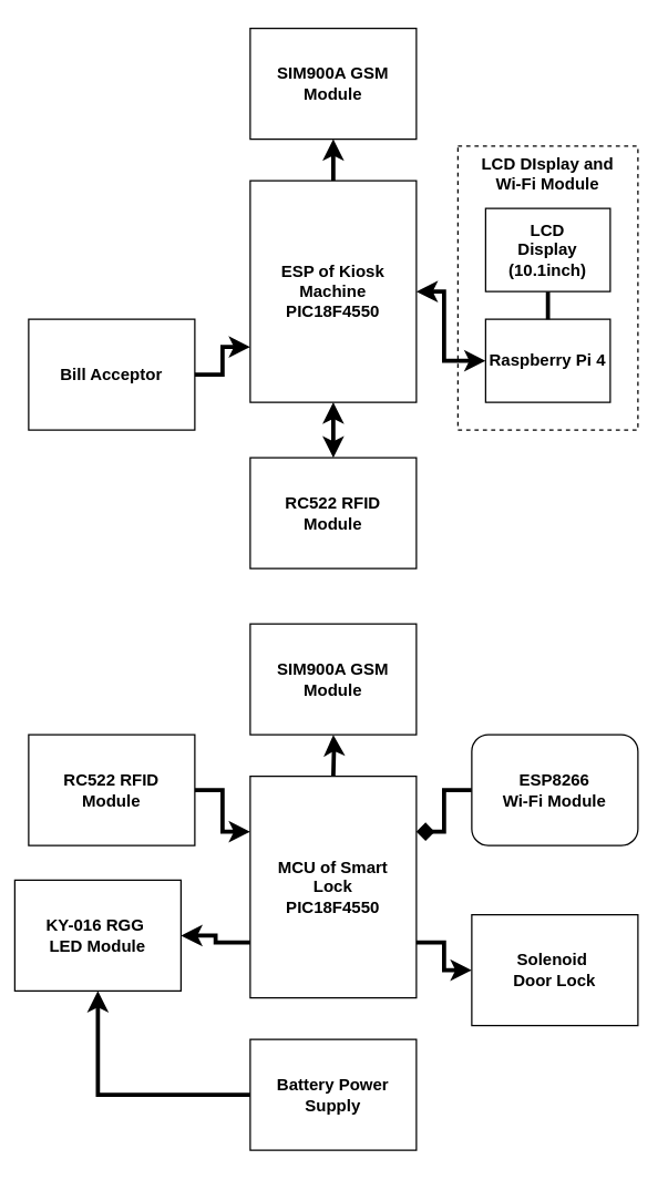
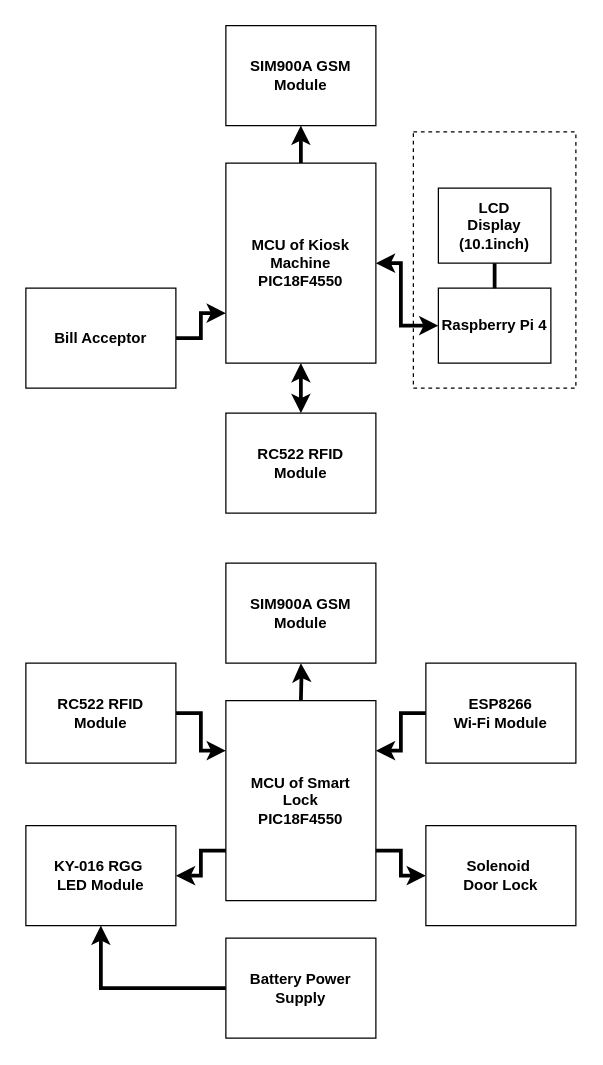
- <mxCell id="10" value="&lt;b&gt;LCD DIsplay and Wi-Fi Module&lt;/b&gt;" style="text;html=1;strokeColor=none;fillColor=none;align=center;verticalAlign=middle;whiteSpace=wrap;rounded=0;" parent="1" vertex="1"><mxGeometry x="340" y="110" width="110" height="30" as="geometry" /></mxCell>
- <mxCell id="4" value="&lt;b&gt;ESP of Kiosk Machine&lt;br&gt;PIC18F4550&lt;/b&gt;" style="rounded=0;whiteSpace=wrap;html=1;" parent="1" vertex="1"><mxGeometry x="180" y="130" width="120" height="160" as="geometry" /></mxCell>
+ <mxCell id="4" value="&lt;b&gt;MCU of Kiosk Machine&lt;br&gt;PIC18F4550&lt;/b&gt;" style="rounded=0;whiteSpace=wrap;html=1;" parent="1" vertex="1"><mxGeometry x="180" y="130" width="120" height="160" as="geometry" /></mxCell>
- <mxCell id="17" value="&lt;b&gt;ESP8266&lt;br&gt;Wi-Fi Module&lt;br&gt;&lt;/b&gt;" style="whiteSpace=wrap;html=1;rounded=1;" parent="1" vertex="1"><mxGeometry x="340" y="530" width="120" height="80" as="geometry" /></mxCell>
+ <mxCell id="17" value="&lt;b&gt;ESP8266&lt;br&gt;Wi-Fi Module&lt;br&gt;&lt;/b&gt;" style="rounded=0;whiteSpace=wrap;html=1;" parent="1" vertex="1"><mxGeometry x="340" y="530" width="120" height="80" as="geometry" /></mxCell>
- <mxCell id="16" style="edgeStyle=orthogonalEdgeStyle;rounded=0;orthogonalLoop=1;jettySize=auto;html=1;exitX=0;exitY=0.5;exitDx=0;exitDy=0;entryX=1;entryY=0.25;entryDx=0;entryDy=0;strokeWidth=3;endArrow=diamond;endFill=1;" parent="1" source="17" target="11" edge="1"><mxGeometry relative="1" as="geometry" /></mxCell>
+ <mxCell id="16" style="edgeStyle=orthogonalEdgeStyle;rounded=0;orthogonalLoop=1;jettySize=auto;html=1;exitX=0;exitY=0.5;exitDx=0;exitDy=0;entryX=1;entryY=0.25;entryDx=0;entryDy=0;strokeWidth=3;endArrow=classic;endFill=1;" parent="1" source="17" target="11" edge="1"><mxGeometry relative="1" as="geometry" /></mxCell>
- <mxCell id="15" value="&lt;b&gt;KY-016 RGG&amp;nbsp;&lt;br&gt;LED Module&lt;br&gt;&lt;/b&gt;" style="rounded=0;whiteSpace=wrap;html=1;" parent="1" vertex="1"><mxGeometry x="10" y="635" width="120" height="80" as="geometry" /></mxCell>
+ <mxCell id="15" value="&lt;b&gt;KY-016 RGG&amp;nbsp;&lt;br&gt;LED Module&lt;br&gt;&lt;/b&gt;" style="rounded=0;whiteSpace=wrap;html=1;" parent="1" vertex="1"><mxGeometry x="20" y="660" width="120" height="80" as="geometry" /></mxCell>
